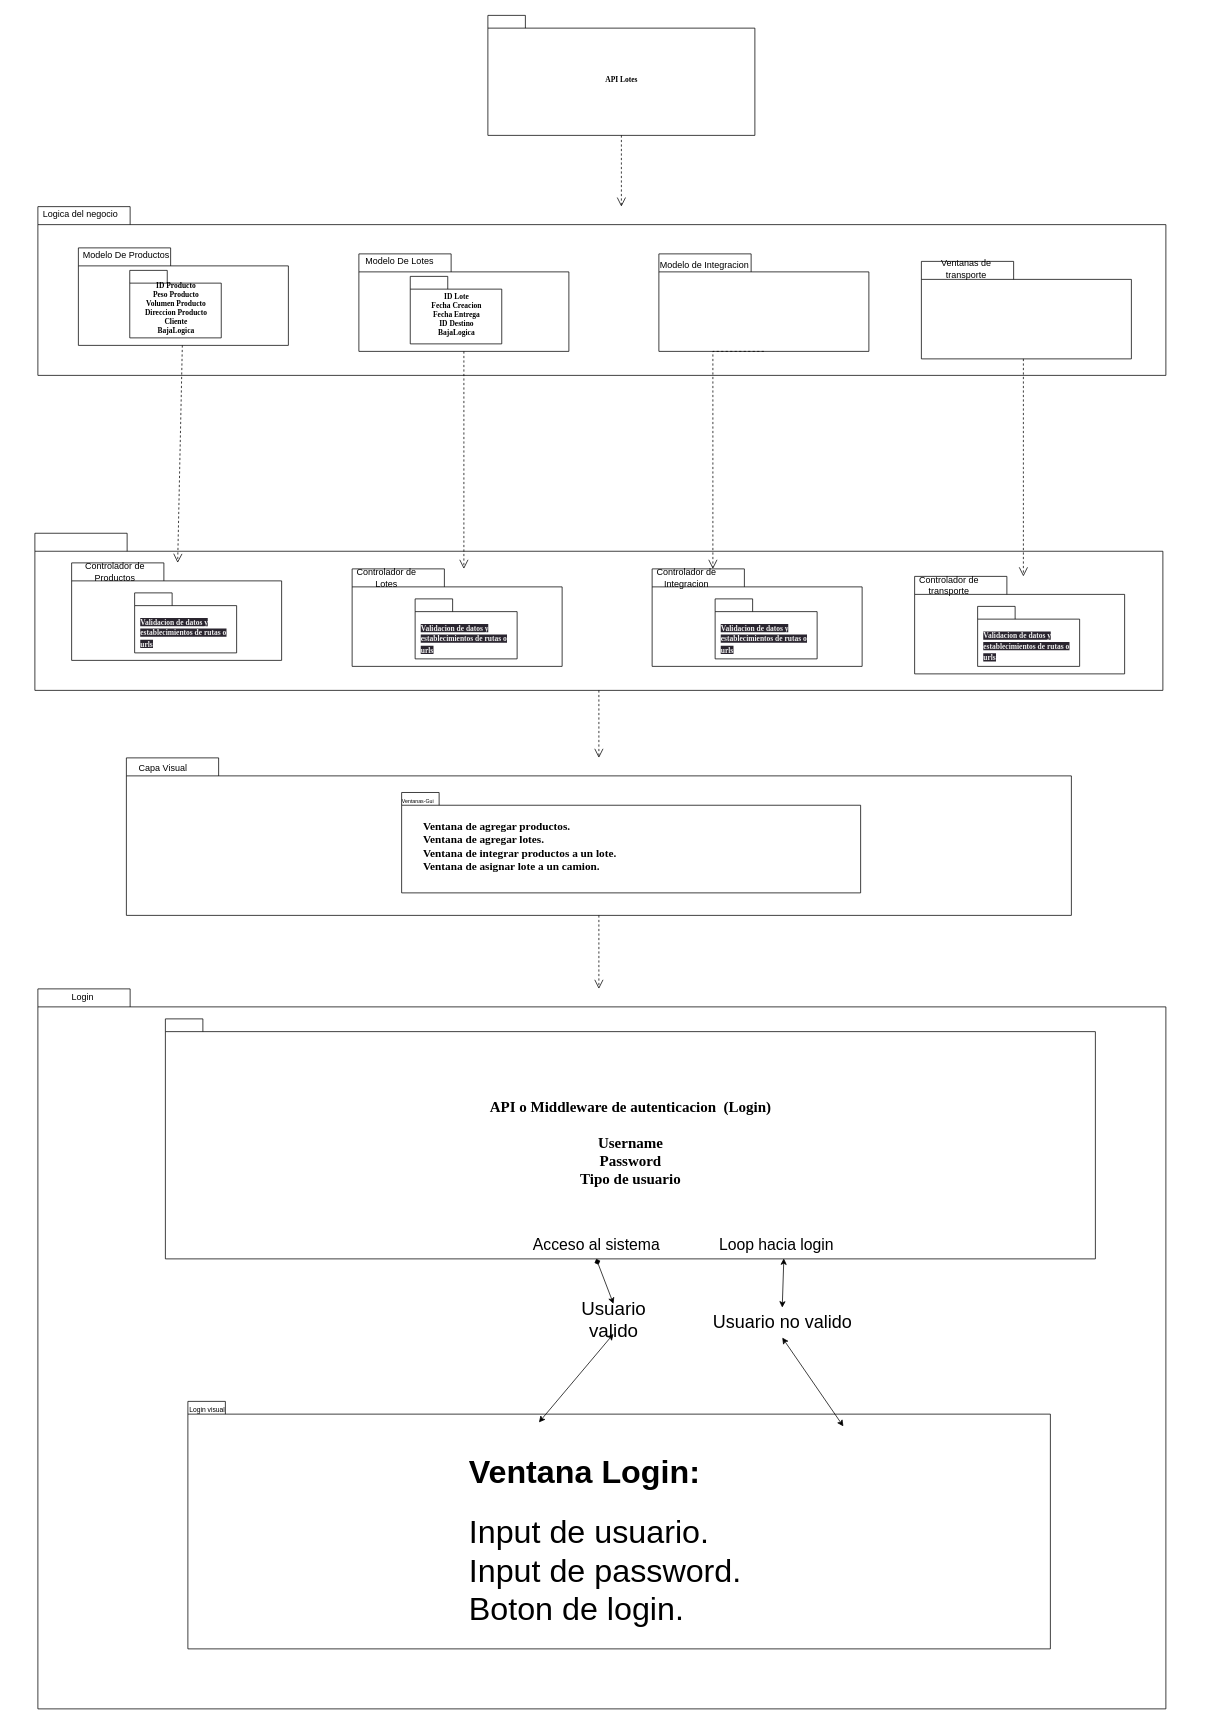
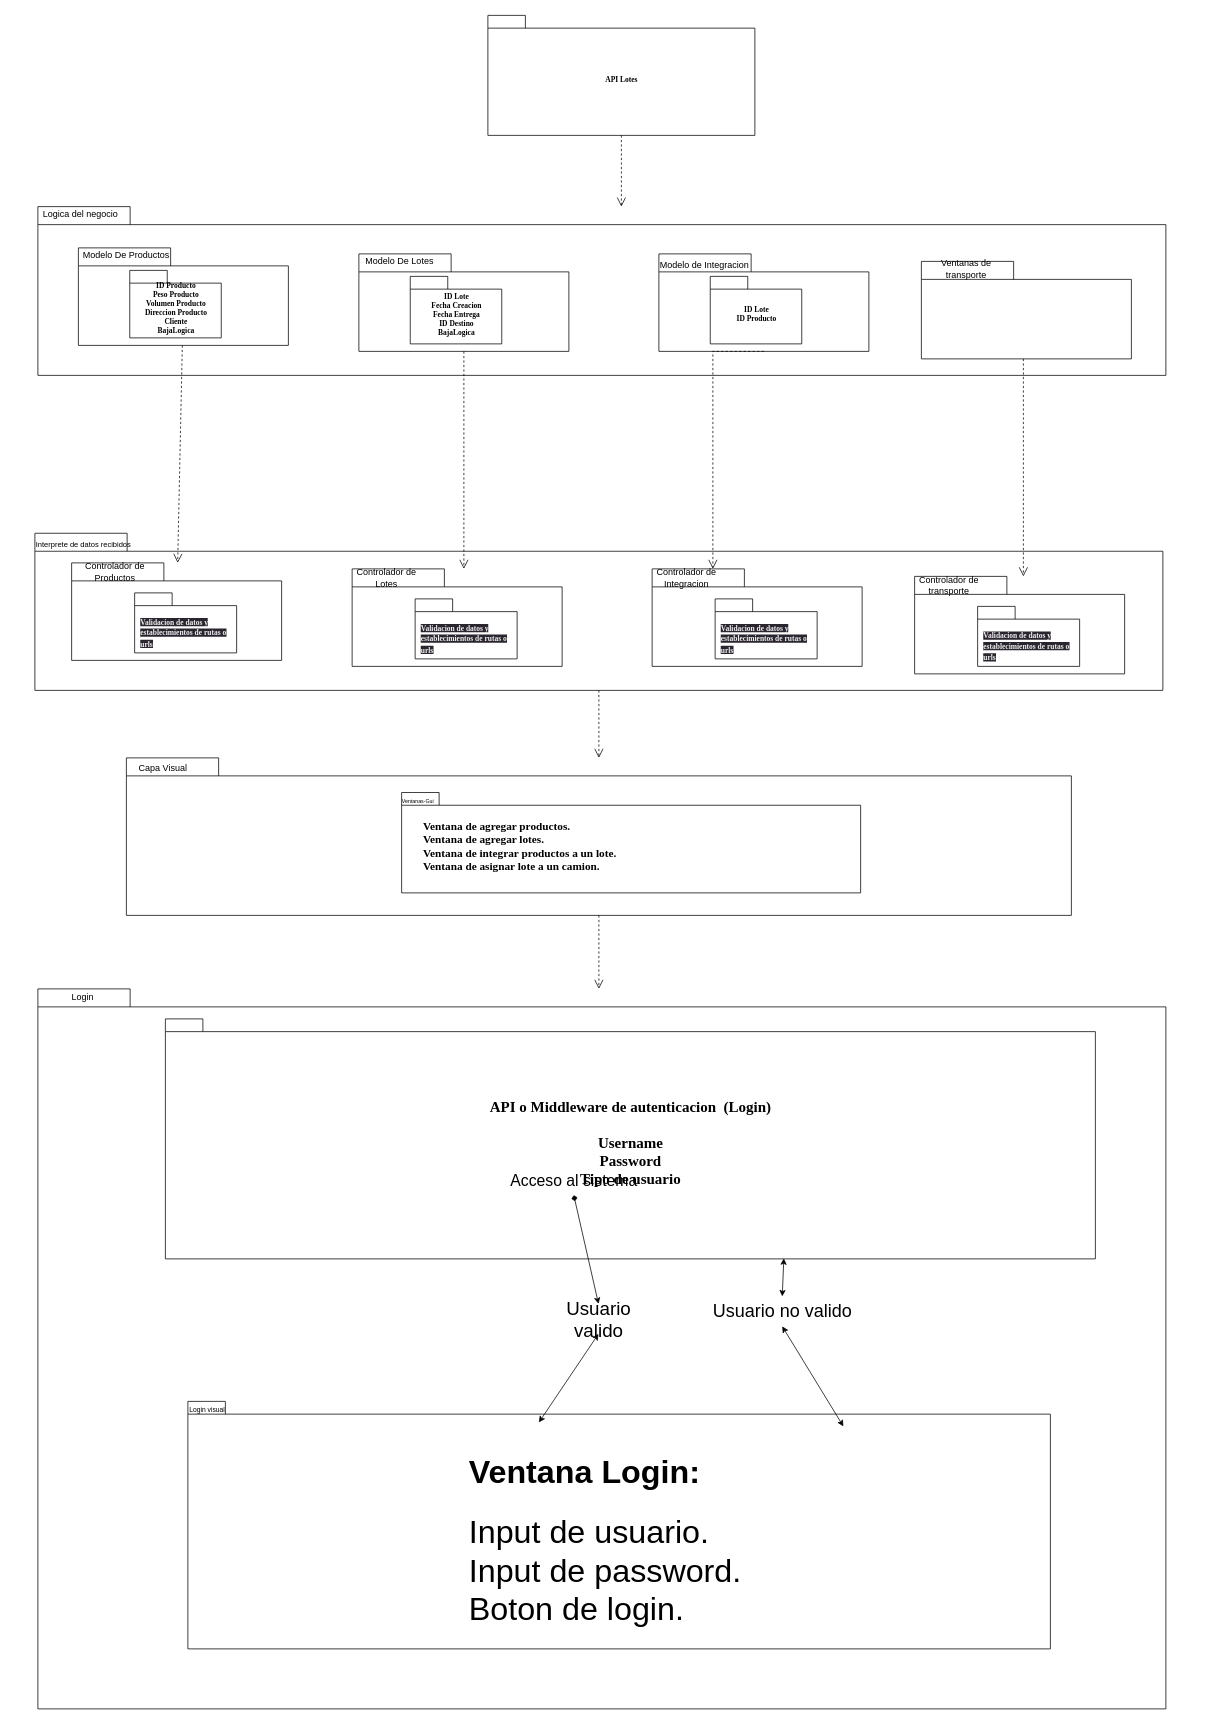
+ <mxCell id="48" value="ID Lote&lt;br&gt;ID Producto" style="shape=folder;fontStyle=1;spacingTop=10;tabWidth=50;tabHeight=17;tabPosition=left;html=1;rounded=0;shadow=0;comic=0;labelBackgroundColor=none;strokeWidth=1;fontFamily=Verdana;fontSize=10;align=center;" vertex="1" parent="46"><mxGeometry x="68.5" y="30" width="122" height="90" as="geometry" /></mxCell>
+ <mxCell id="67" value="&lt;font style=&quot;font-size: 10px;&quot;&gt;Interprete de datos recibidos&lt;/font&gt;" style="text;html=1;strokeColor=none;fillColor=none;align=center;verticalAlign=middle;whiteSpace=wrap;rounded=0;" vertex="1" parent="1"><mxGeometry x="46" y="710" width="130" height="30" as="geometry" /></mxCell>
- <mxCell id="10" value="&lt;font style=&quot;font-size: 21px;&quot;&gt;Acceso al sistema&lt;/font&gt;" style="text;html=1;strokeColor=none;fillColor=none;align=center;verticalAlign=middle;whiteSpace=wrap;rounded=0;" parent="8" vertex="1"><mxGeometry x="477.5" y="120" width="194" height="40" as="geometry" /></mxCell>
+ <mxCell id="10" value="&lt;font style=&quot;font-size: 21px;&quot;&gt;Acceso al sistema&lt;/font&gt;" style="text;html=1;strokeColor=none;fillColor=none;align=center;verticalAlign=middle;whiteSpace=wrap;rounded=0;" parent="8" vertex="1"><mxGeometry x="447.5" y="35" width="194" height="40" as="geometry" /></mxCell>
- <mxCell id="11" value="&lt;font style=&quot;font-size: 21px;&quot;&gt;Loop hacia login&lt;/font&gt;" style="text;html=1;strokeColor=none;fillColor=none;align=center;verticalAlign=middle;whiteSpace=wrap;rounded=0;" parent="8" vertex="1"><mxGeometry x="717.5" y="120" width="194" height="40" as="geometry" /></mxCell>
- <mxCell id="17" value="&lt;font style=&quot;font-size: 25px;&quot;&gt;Usuario valido&lt;/font&gt;" style="text;html=1;strokeColor=none;fillColor=none;align=center;verticalAlign=middle;whiteSpace=wrap;rounded=0;" parent="1" vertex="1"><mxGeometry x="737.5" y="1738" width="160" height="40" as="geometry" /></mxCell>
+ <mxCell id="17" value="&lt;font style=&quot;font-size: 25px;&quot;&gt;Usuario valido&lt;/font&gt;" style="text;html=1;strokeColor=none;fillColor=none;align=center;verticalAlign=middle;whiteSpace=wrap;rounded=0;" parent="1" vertex="1"><mxGeometry x="717.5" y="1738" width="160" height="40" as="geometry" /></mxCell>
- <mxCell id="18" value="&lt;font style=&quot;font-size: 24px;&quot;&gt;Usuario no valido&lt;/font&gt;" style="text;html=1;strokeColor=none;fillColor=none;align=center;verticalAlign=middle;whiteSpace=wrap;rounded=0;" parent="1" vertex="1"><mxGeometry x="947.5" y="1743" width="190" height="40" as="geometry" /></mxCell>
+ <mxCell id="18" value="&lt;font style=&quot;font-size: 24px;&quot;&gt;Usuario no valido&lt;/font&gt;" style="text;html=1;strokeColor=none;fillColor=none;align=center;verticalAlign=middle;whiteSpace=wrap;rounded=0;" parent="1" vertex="1"><mxGeometry x="947.5" y="1728" width="190" height="40" as="geometry" /></mxCell>
